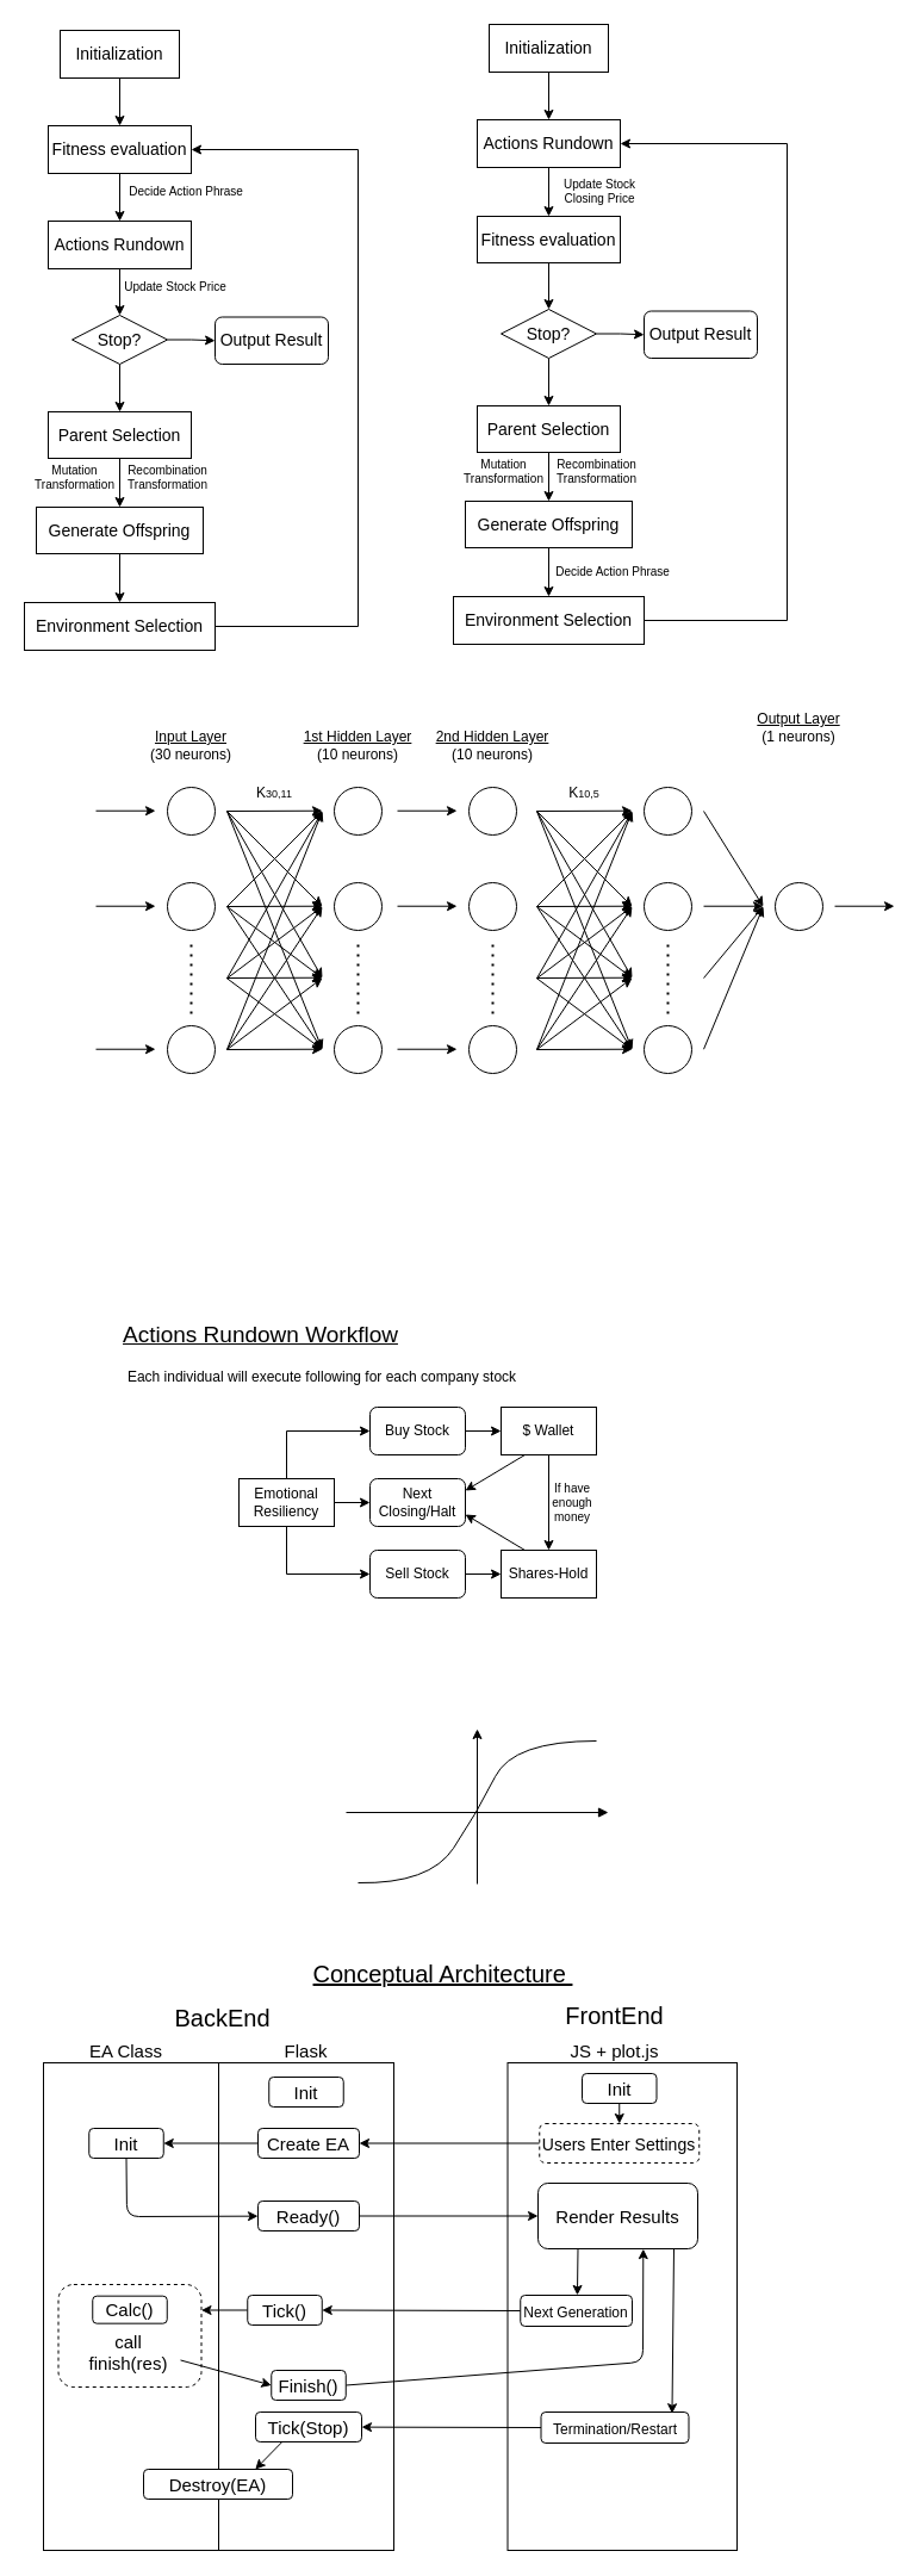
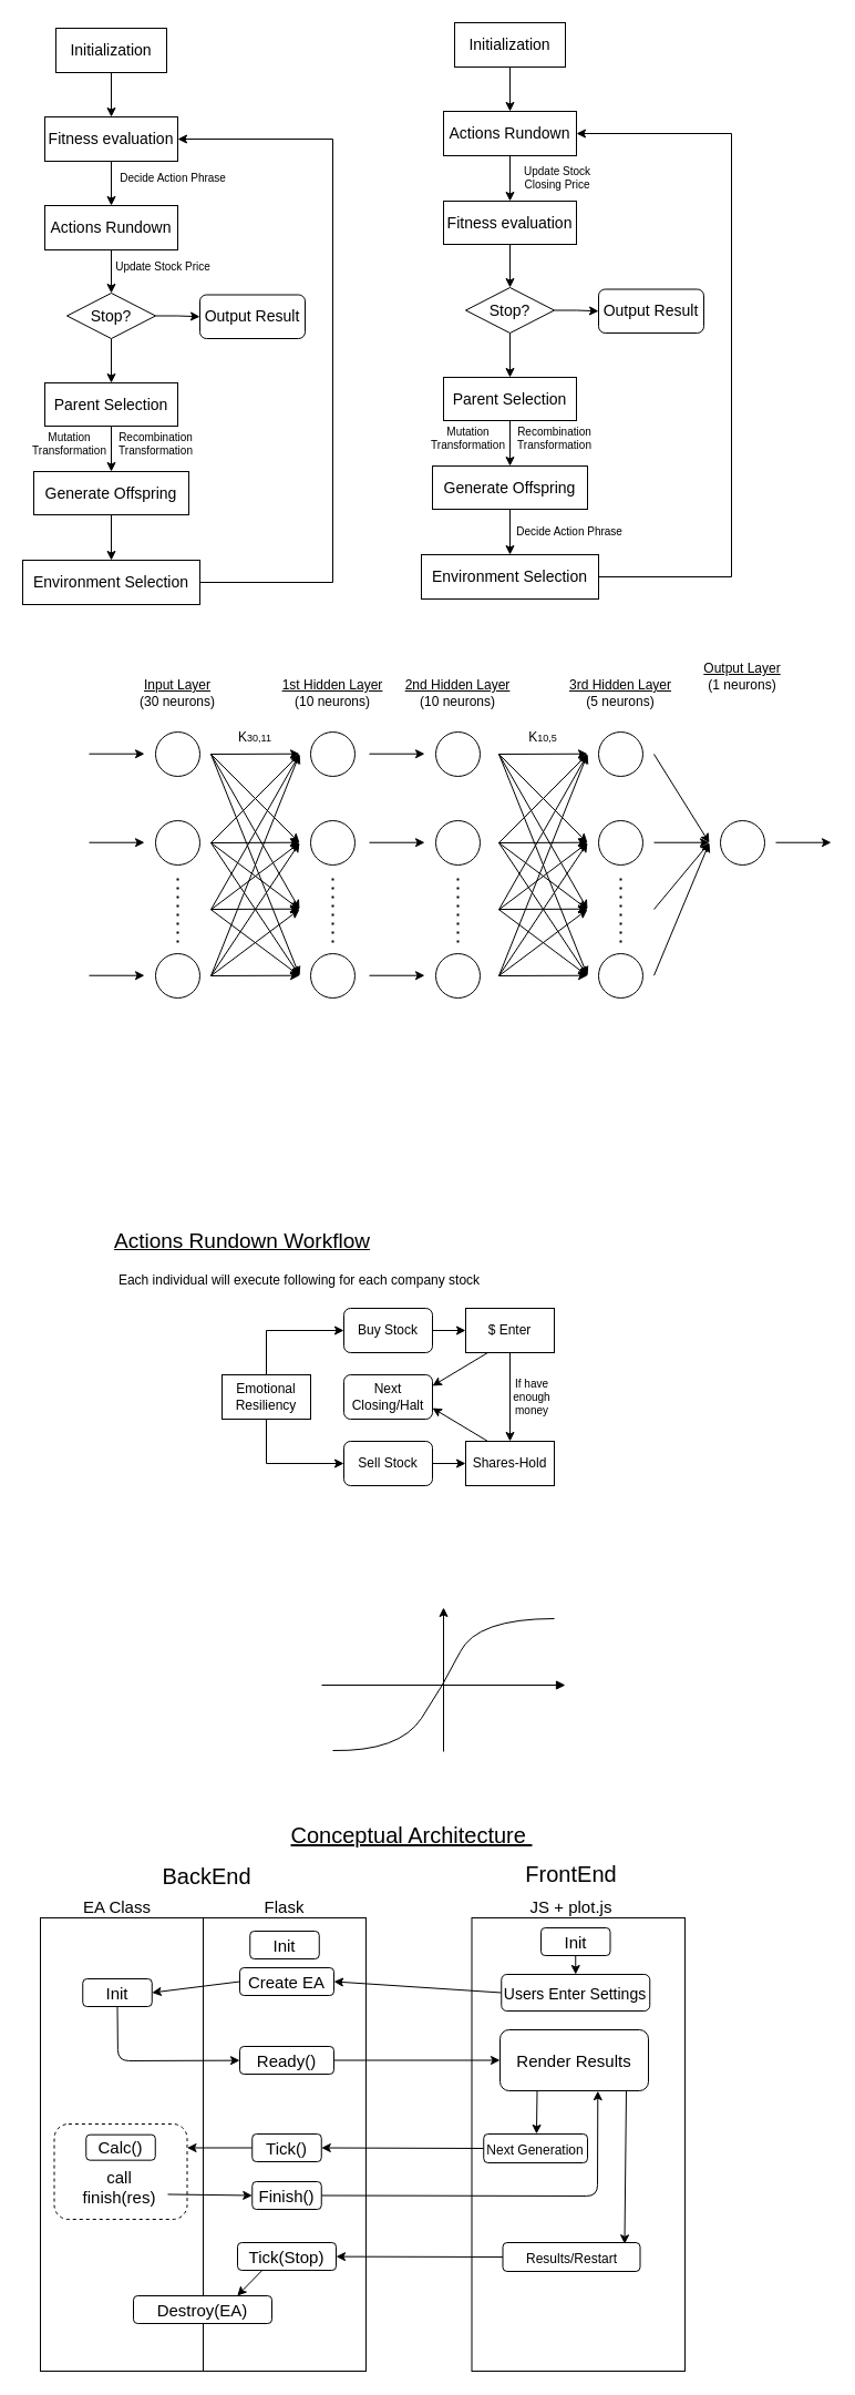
+ <mxCell id="77" value="&lt;u&gt;3rd Hidden Layer&lt;/u&gt; &lt;br&gt;(5 neurons)" style="text;html=1;strokeColor=none;fillColor=none;align=center;verticalAlign=middle;whiteSpace=wrap;rounded=0;" parent="1" vertex="1"><mxGeometry x="510" y="610" width="100" height="30" as="geometry" /></mxCell>
- <mxCell id="92" value="$ Wallet" style="rounded=1;whiteSpace=wrap;html=1;arcSize=0;" parent="1" vertex="1"><mxGeometry x="420" y="1180" width="80" height="40" as="geometry" /></mxCell>
+ <mxCell id="92" value="$ Enter" style="rounded=1;whiteSpace=wrap;html=1;arcSize=0;" parent="1" vertex="1"><mxGeometry x="420" y="1180" width="80" height="40" as="geometry" /></mxCell>
- <mxCell id="89" style="edgeStyle=orthogonalEdgeStyle;rounded=0;orthogonalLoop=1;jettySize=auto;html=1;exitX=1;exitY=0.5;exitDx=0;exitDy=0;entryX=0;entryY=0.5;entryDx=0;entryDy=0;" parent="1" source="90" target="93" edge="1"><mxGeometry relative="1" as="geometry" /></mxCell>
- <mxCell id="147" value="Create EA" style="rounded=1;whiteSpace=wrap;html=1;fontSize=15;" parent="1" vertex="1"><mxGeometry x="216" y="1785" width="85" height="25" as="geometry" /></mxCell>
+ <mxCell id="147" value="Create EA" style="rounded=1;whiteSpace=wrap;html=1;fontSize=15;" parent="1" vertex="1"><mxGeometry x="216" y="1775" width="85" height="25" as="geometry" /></mxCell>
- <mxCell id="145" value="&lt;font style=&quot;font-size: 14px;&quot;&gt;Users Enter Settings&lt;/font&gt;" style="rounded=1;whiteSpace=wrap;html=1;fontSize=15;dashed=1;" parent="1" vertex="1"><mxGeometry x="452.25" y="1781" width="134" height="33" as="geometry" /></mxCell>
+ <mxCell id="145" value="&lt;font style=&quot;font-size: 14px;&quot;&gt;Users Enter Settings&lt;/font&gt;" style="rounded=1;whiteSpace=wrap;html=1;fontSize=15;" parent="1" vertex="1"><mxGeometry x="452.25" y="1781" width="134" height="33" as="geometry" /></mxCell>
- <mxCell id="155" value="Tick()" style="rounded=1;whiteSpace=wrap;html=1;fontSize=15;" parent="1" vertex="1"><mxGeometry x="207.25" y="1925" width="62.5" height="25" as="geometry" /></mxCell>
+ <mxCell id="155" value="Tick()" style="rounded=1;whiteSpace=wrap;html=1;fontSize=15;" parent="1" vertex="1"><mxGeometry x="227.25" y="1925" width="62.5" height="25" as="geometry" /></mxCell>
- <mxCell id="161" value="Finish()" style="rounded=1;whiteSpace=wrap;html=1;fontSize=15;" vertex="1" parent="1"><mxGeometry x="227.25" y="1988" width="62.5" height="25" as="geometry" /></mxCell>
+ <mxCell id="161" value="Finish()" style="rounded=1;whiteSpace=wrap;html=1;fontSize=15;" vertex="1" parent="1"><mxGeometry x="227.25" y="1968" width="62.5" height="25" as="geometry" /></mxCell>
- <mxCell id="152" value="&lt;span style=&quot;font-size: 12px;&quot;&gt;Termination/Restart&lt;/span&gt;" style="rounded=1;whiteSpace=wrap;html=1;fontSize=15;" parent="1" vertex="1"><mxGeometry x="453.5" y="2023" width="124" height="26" as="geometry" /></mxCell>
+ <mxCell id="152" value="&lt;span style=&quot;font-size: 12px;&quot;&gt;Results/Restart&lt;/span&gt;" style="rounded=1;whiteSpace=wrap;html=1;fontSize=15;" parent="1" vertex="1"><mxGeometry x="453.5" y="2023" width="124" height="26" as="geometry" /></mxCell>
